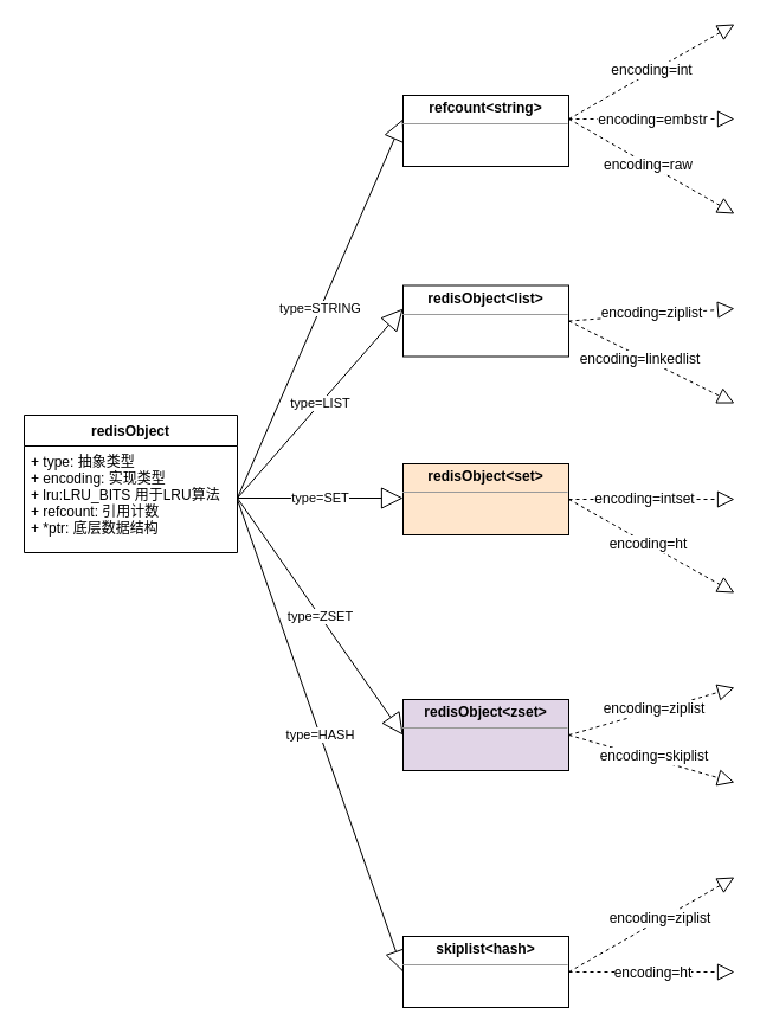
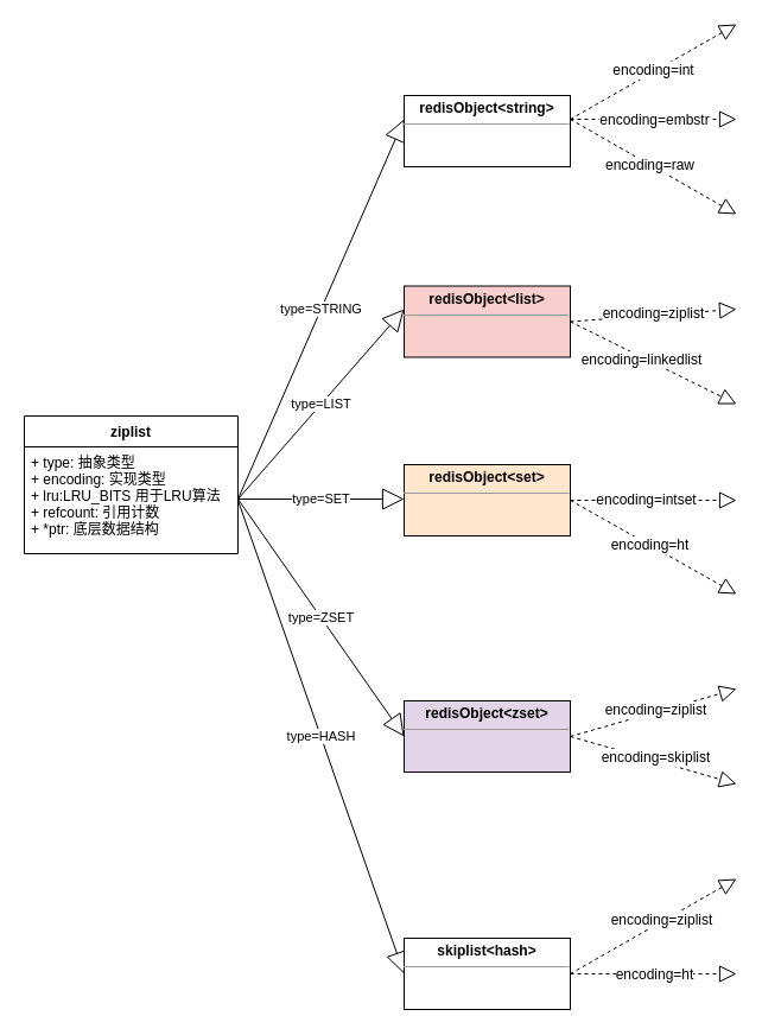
- <mxCell id="9" value="&lt;p style=&quot;margin: 0px ; margin-top: 4px ; text-align: center&quot;&gt;&lt;b&gt;refcount&amp;lt;string&amp;gt;&lt;/b&gt;&lt;/p&gt;&lt;hr size=&quot;1&quot;&gt;&lt;div style=&quot;height: 2px&quot;&gt;&lt;/div&gt;" style="verticalAlign=top;align=left;overflow=fill;fontSize=12;fontFamily=Helvetica;html=1;" vertex="1" parent="1"><mxGeometry x="340" y="80" width="140" height="60" as="geometry" /></mxCell>
+ <mxCell id="9" value="&lt;p style=&quot;margin: 0px ; margin-top: 4px ; text-align: center&quot;&gt;&lt;b&gt;redisObject&amp;lt;string&amp;gt;&lt;/b&gt;&lt;/p&gt;&lt;hr size=&quot;1&quot;&gt;&lt;div style=&quot;height: 2px&quot;&gt;&lt;/div&gt;" style="verticalAlign=top;align=left;overflow=fill;fontSize=12;fontFamily=Helvetica;html=1;" vertex="1" parent="1"><mxGeometry x="340" y="80" width="140" height="60" as="geometry" /></mxCell>
- <mxCell id="10" value="&lt;p style=&quot;margin: 0px ; margin-top: 4px ; text-align: center&quot;&gt;&lt;b&gt;redisObject&amp;lt;list&amp;gt;&lt;/b&gt;&lt;/p&gt;&lt;hr size=&quot;1&quot;&gt;&lt;div style=&quot;height: 2px&quot;&gt;&lt;/div&gt;" style="verticalAlign=top;align=left;overflow=fill;fontSize=12;fontFamily=Helvetica;html=1;" vertex="1" parent="1"><mxGeometry x="340" y="240.5" width="140" height="60" as="geometry" /></mxCell>
+ <mxCell id="10" value="&lt;p style=&quot;margin: 0px ; margin-top: 4px ; text-align: center&quot;&gt;&lt;b&gt;redisObject&amp;lt;list&amp;gt;&lt;/b&gt;&lt;/p&gt;&lt;hr size=&quot;1&quot;&gt;&lt;div style=&quot;height: 2px&quot;&gt;&lt;/div&gt;" style="verticalAlign=top;align=left;overflow=fill;fontSize=12;fontFamily=Helvetica;html=1;fillColor=#f8cecc;" vertex="1" parent="1"><mxGeometry x="340" y="240.5" width="140" height="60" as="geometry" /></mxCell>
- <mxCell id="2" value="redisObject" style="swimlane;fontStyle=1;align=center;verticalAlign=top;childLayout=stackLayout;horizontal=1;startSize=26;horizontalStack=0;resizeParent=1;resizeParentMax=0;resizeLast=0;collapsible=1;marginBottom=0;" vertex="1" parent="1"><mxGeometry x="20" y="350" width="180" height="116" as="geometry" /></mxCell>
+ <mxCell id="2" value="ziplist" style="swimlane;fontStyle=1;align=center;verticalAlign=top;childLayout=stackLayout;horizontal=1;startSize=26;horizontalStack=0;resizeParent=1;resizeParentMax=0;resizeLast=0;collapsible=1;marginBottom=0;" vertex="1" parent="1"><mxGeometry x="20" y="350" width="180" height="116" as="geometry" /></mxCell>
